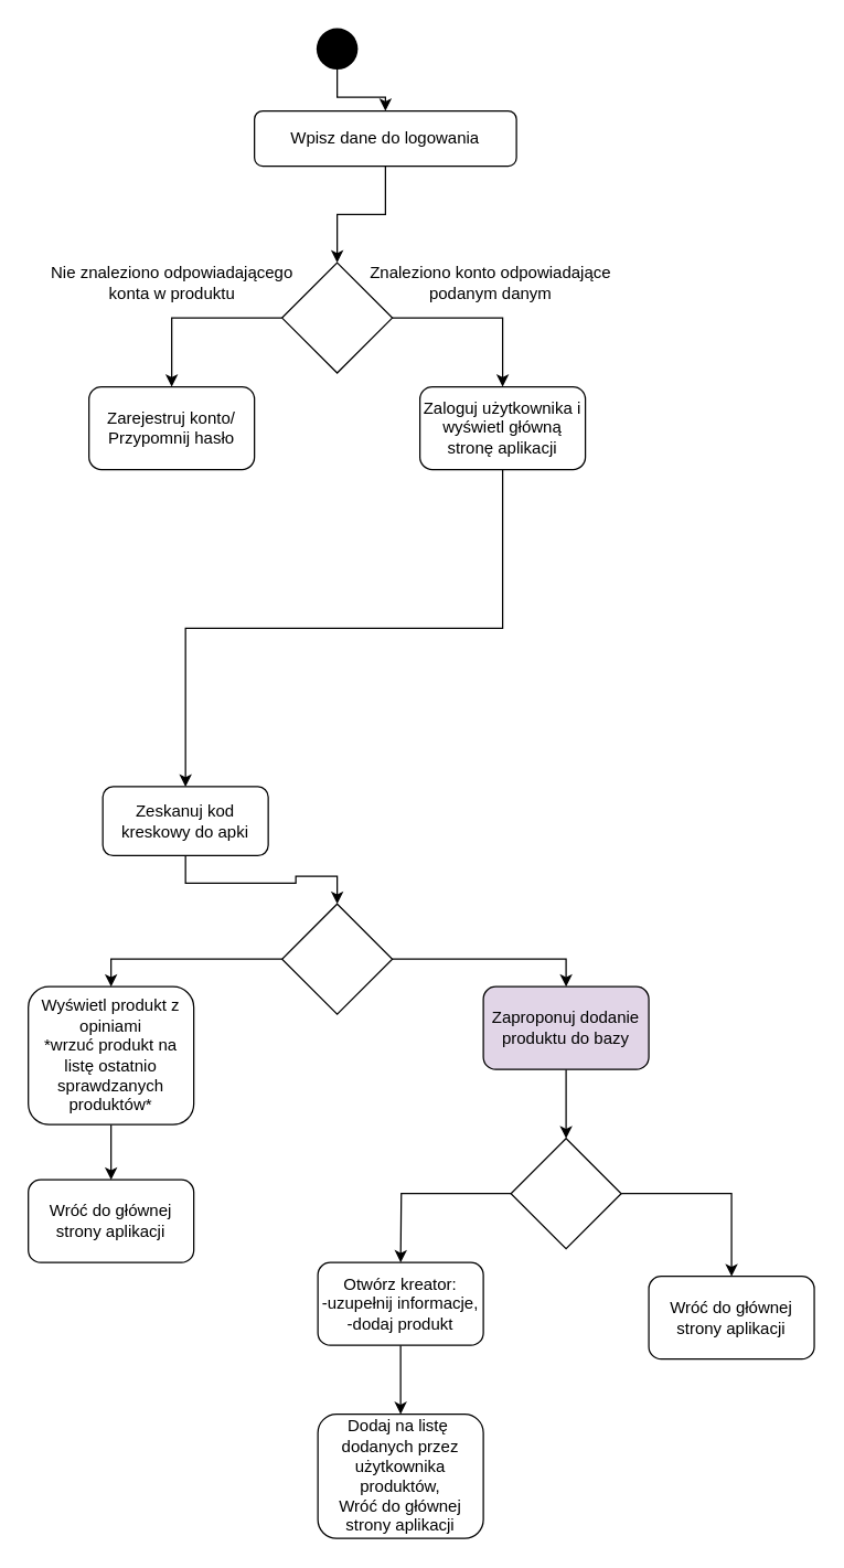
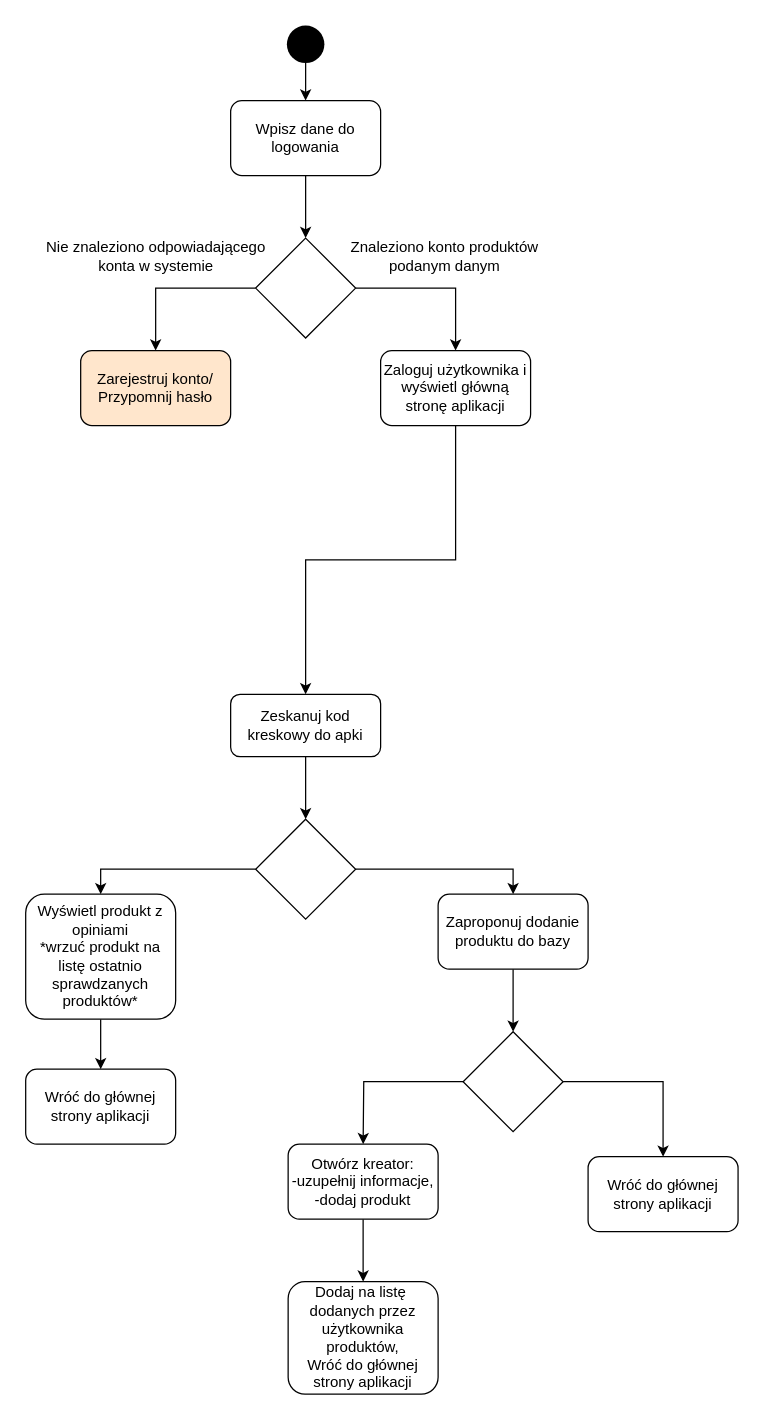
- <mxCell id="22" value="Wpisz dane do logowania" style="rounded=1;whiteSpace=wrap;html=1;" parent="1" vertex="1"><mxGeometry x="184" y="80" width="190" height="40" as="geometry" /></mxCell>
+ <mxCell id="22" value="Wpisz dane do logowania" style="rounded=1;whiteSpace=wrap;html=1;" parent="1" vertex="1"><mxGeometry x="184" y="80" width="120" height="60" as="geometry" /></mxCell>
- <mxCell id="29" value="Nie znaleziono odpowiadającego &lt;br&gt;konta w produktu" style="text;html=1;align=center;verticalAlign=middle;resizable=0;points=[];autosize=1;strokeColor=none;fillColor=none;" parent="1" vertex="1"><mxGeometry x="29" y="190" width="190" height="30" as="geometry" /></mxCell>
+ <mxCell id="29" value="Nie znaleziono odpowiadającego &lt;br&gt;konta w systemie" style="text;html=1;align=center;verticalAlign=middle;resizable=0;points=[];autosize=1;strokeColor=none;fillColor=none;" parent="1" vertex="1"><mxGeometry x="29" y="190" width="190" height="30" as="geometry" /></mxCell>
- <mxCell id="30" value="Znaleziono konto odpowiadające &lt;br&gt;podanym danym" style="text;html=1;align=center;verticalAlign=middle;resizable=0;points=[];autosize=1;strokeColor=none;fillColor=none;" parent="1" vertex="1"><mxGeometry x="260" y="190" width="190" height="30" as="geometry" /></mxCell>
+ <mxCell id="30" value="Znaleziono konto produktów &lt;br&gt;podanym danym" style="text;html=1;align=center;verticalAlign=middle;resizable=0;points=[];autosize=1;strokeColor=none;fillColor=none;" parent="1" vertex="1"><mxGeometry x="260" y="190" width="190" height="30" as="geometry" /></mxCell>
- <mxCell id="26" value="Zarejestruj konto/&lt;br&gt;Przypomnij hasło" style="rounded=1;whiteSpace=wrap;html=1;" parent="1" vertex="1"><mxGeometry x="64" y="280" width="120" height="60" as="geometry" /></mxCell>
+ <mxCell id="26" value="Zarejestruj konto/&lt;br&gt;Przypomnij hasło" style="rounded=1;whiteSpace=wrap;html=1;fillColor=#ffe6cc;" parent="1" vertex="1"><mxGeometry x="64" y="280" width="120" height="60" as="geometry" /></mxCell>
- <mxCell id="5" value="Zeskanuj kod kreskowy do apki" style="rounded=1;whiteSpace=wrap;html=1;" parent="1" vertex="1"><mxGeometry x="74" y="570" width="120" height="50" as="geometry" /></mxCell>
+ <mxCell id="5" value="Zeskanuj kod kreskowy do apki" style="rounded=1;whiteSpace=wrap;html=1;" parent="1" vertex="1"><mxGeometry x="184" y="555" width="120" height="50" as="geometry" /></mxCell>
- <mxCell id="10" value="Zaproponuj dodanie produktu do bazy" style="rounded=1;whiteSpace=wrap;html=1;fillColor=#e1d5e7;" parent="1" vertex="1"><mxGeometry x="350" y="715" width="120" height="60" as="geometry" /></mxCell>
+ <mxCell id="10" value="Zaproponuj dodanie produktu do bazy" style="rounded=1;whiteSpace=wrap;html=1;" parent="1" vertex="1"><mxGeometry x="350" y="715" width="120" height="60" as="geometry" /></mxCell>
